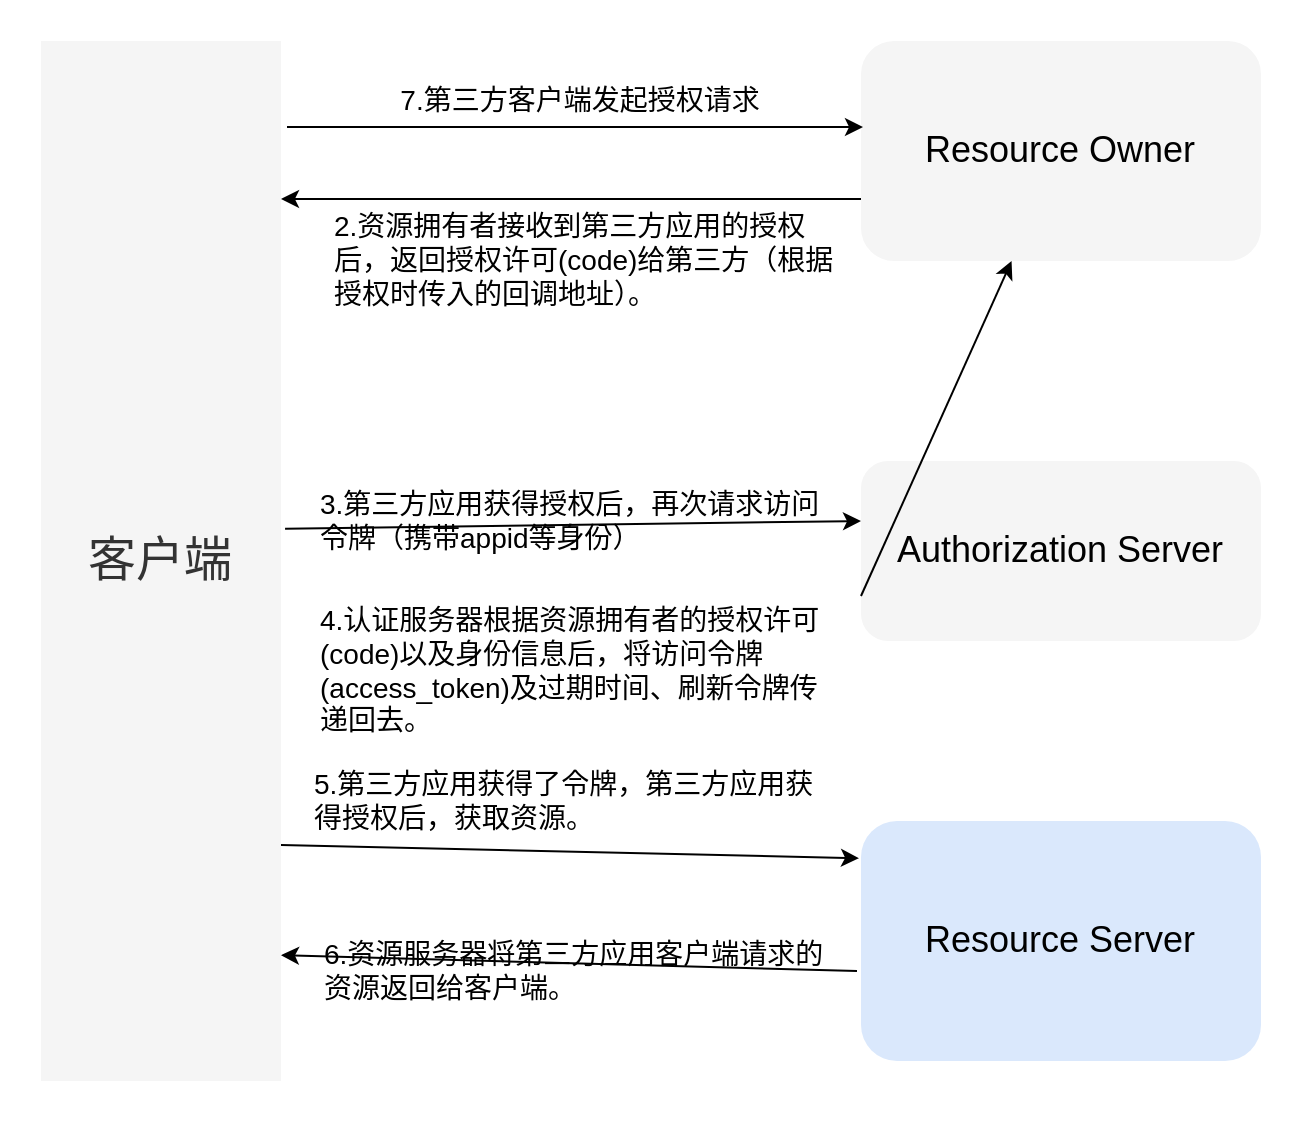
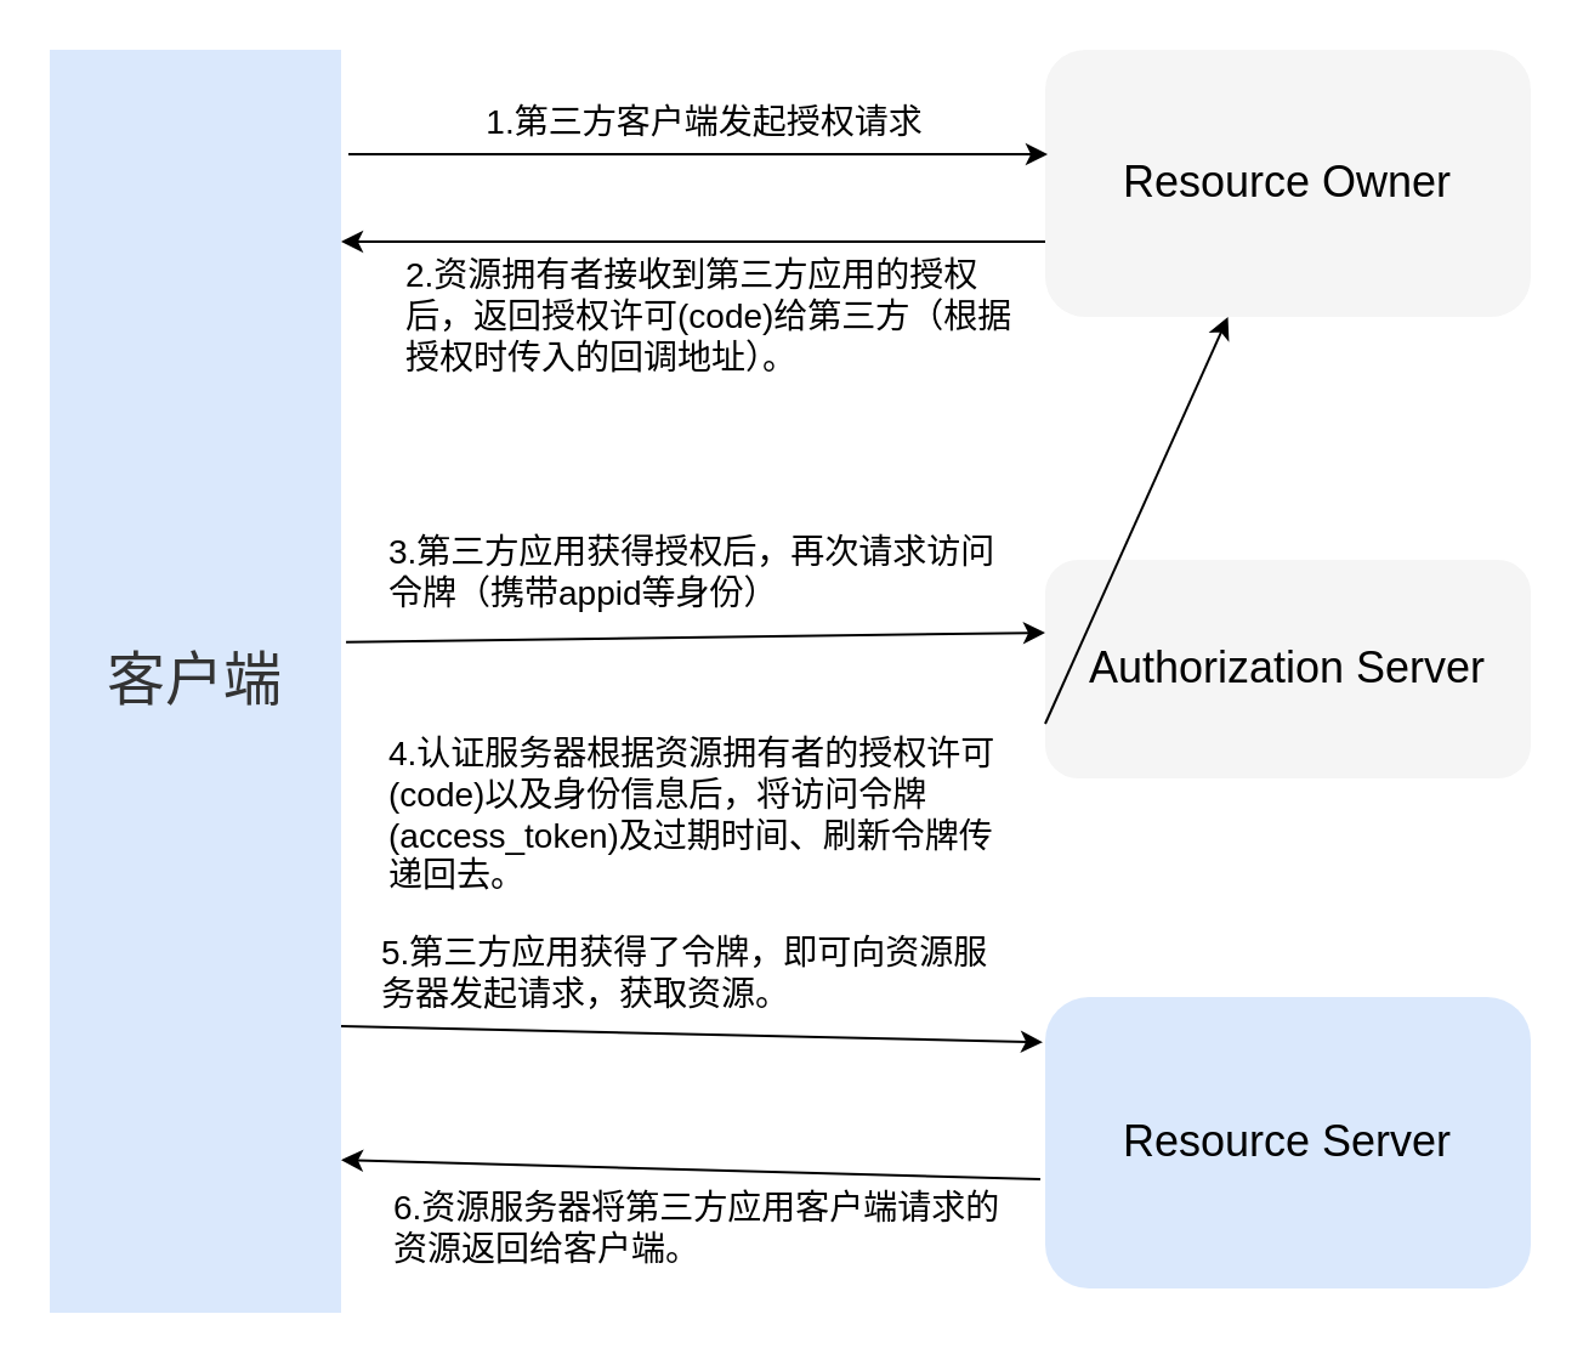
- <mxCell id="7" value="&lt;font style=&quot;font-size: 14px&quot;&gt;7.第三方客户端发起授权请求&lt;/font&gt;" style="text;html=1;strokeColor=none;fillColor=none;align=center;verticalAlign=middle;whiteSpace=wrap;rounded=0;" vertex="1" parent="1"><mxGeometry x="170" y="40" width="240" height="20" as="geometry" /></mxCell>
+ <mxCell id="7" value="&lt;font style=&quot;font-size: 14px&quot;&gt;1.第三方客户端发起授权请求&lt;/font&gt;" style="text;html=1;strokeColor=none;fillColor=none;align=center;verticalAlign=middle;whiteSpace=wrap;rounded=0;" vertex="1" parent="1"><mxGeometry x="170" y="40" width="240" height="20" as="geometry" /></mxCell>
- <mxCell id="11" value="&lt;font style=&quot;font-size: 14px&quot;&gt;3.第三方应用获得授权后，再次请求访问令牌（携带appid等身份）&lt;/font&gt;" style="text;html=1;strokeColor=none;fillColor=none;align=left;verticalAlign=middle;whiteSpace=wrap;rounded=0;" vertex="1" parent="1"><mxGeometry x="157.5" y="245" width="255" height="30" as="geometry" /></mxCell>
+ <mxCell id="11" value="&lt;font style=&quot;font-size: 14px&quot;&gt;3.第三方应用获得授权后，再次请求访问令牌（携带appid等身份）&lt;/font&gt;" style="text;html=1;strokeColor=none;fillColor=none;align=left;verticalAlign=middle;whiteSpace=wrap;rounded=0;" vertex="1" parent="1"><mxGeometry x="157.5" y="220" width="255" height="30" as="geometry" /></mxCell>
- <mxCell id="2" value="&lt;font style=&quot;font-size: 24px&quot;&gt;客户端&lt;/font&gt;" style="rounded=0;whiteSpace=wrap;html=1;fillColor=#f5f5f5;strokeColor=none;fontColor=#333333;" vertex="1" parent="1"><mxGeometry x="20" y="20" width="120" height="520" as="geometry" /></mxCell>
+ <mxCell id="2" value="&lt;font style=&quot;font-size: 24px&quot;&gt;客户端&lt;/font&gt;" style="rounded=0;whiteSpace=wrap;html=1;fillColor=#dae8fc;strokeColor=none;fontColor=#333333;" vertex="1" parent="1"><mxGeometry x="20" y="20" width="120" height="520" as="geometry" /></mxCell>
- <mxCell id="15" value="&lt;font style=&quot;font-size: 14px&quot;&gt;5.第三方应用获得了令牌，第三方应用获得授权后，获取资源。&lt;/font&gt;" style="text;html=1;strokeColor=none;fillColor=none;align=left;verticalAlign=middle;whiteSpace=wrap;rounded=0;" vertex="1" parent="1"><mxGeometry x="155" y="385" width="255" height="30" as="geometry" /></mxCell>
+ <mxCell id="15" value="&lt;font style=&quot;font-size: 14px&quot;&gt;5.第三方应用获得了令牌，即可向资源服务器发起请求，获取资源。&lt;/font&gt;" style="text;html=1;strokeColor=none;fillColor=none;align=left;verticalAlign=middle;whiteSpace=wrap;rounded=0;" vertex="1" parent="1"><mxGeometry x="155" y="385" width="255" height="30" as="geometry" /></mxCell>
- <mxCell id="17" value="&lt;font style=&quot;font-size: 14px&quot;&gt;6.资源服务器将第三方应用客户端请求的资源返回给客户端。&lt;/font&gt;" style="text;html=1;strokeColor=none;fillColor=none;align=left;verticalAlign=middle;whiteSpace=wrap;rounded=0;" vertex="1" parent="1"><mxGeometry x="160" y="470" width="255" height="30" as="geometry" /></mxCell>
+ <mxCell id="17" value="&lt;font style=&quot;font-size: 14px&quot;&gt;6.资源服务器将第三方应用客户端请求的资源返回给客户端。&lt;/font&gt;" style="text;html=1;strokeColor=none;fillColor=none;align=left;verticalAlign=middle;whiteSpace=wrap;rounded=0;" vertex="1" parent="1"><mxGeometry x="160" y="490" width="255" height="30" as="geometry" /></mxCell>
